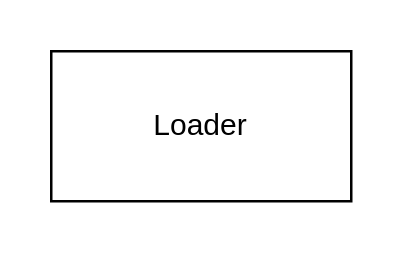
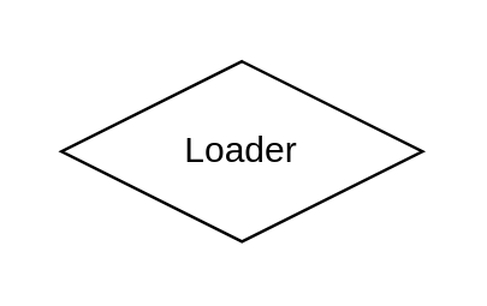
- <mxCell id="2" value="Loader" style="rounded=0;whiteSpace=wrap;html=1;" vertex="1" parent="1"><mxGeometry x="20" y="20" width="120" height="60" as="geometry" /></mxCell>
+ <mxCell id="2" value="Loader" style="rhombus;whiteSpace=wrap;html=1;" vertex="1" parent="1"><mxGeometry x="20" y="20" width="120" height="60" as="geometry" /></mxCell>
